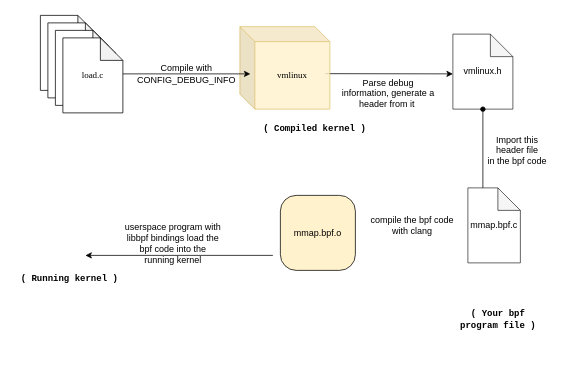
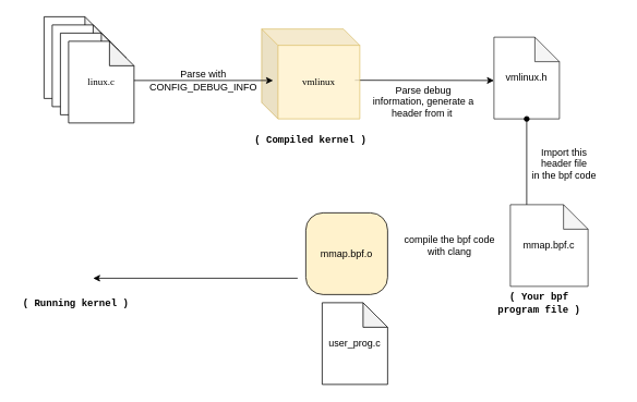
- <mxCell id="11" value="Compile with &lt;br&gt;CONFIG_DEBUG_INFO" style="text;html=1;strokeColor=none;fillColor=none;align=center;verticalAlign=middle;whiteSpace=wrap;rounded=0;" parent="9" vertex="1"><mxGeometry x="18.889" width="132.222" height="40" as="geometry" /></mxCell>
+ <mxCell id="11" value="Parse with &lt;br&gt;CONFIG_DEBUG_INFO" style="text;html=1;strokeColor=none;fillColor=none;align=center;verticalAlign=middle;whiteSpace=wrap;rounded=0;" parent="9" vertex="1"><mxGeometry x="18.889" width="132.222" height="40" as="geometry" /></mxCell>
- <mxCell id="7" value="&lt;font face=&quot;Garamond&quot;&gt;load.c&lt;/font&gt;" style="shape=note;whiteSpace=wrap;html=1;backgroundOutline=1;darkOpacity=0.05;" parent="1" vertex="1"><mxGeometry x="83" y="50" width="80" height="100" as="geometry" /></mxCell>
+ <mxCell id="7" value="&lt;font face=&quot;Garamond&quot;&gt;linux.c&lt;/font&gt;" style="shape=note;whiteSpace=wrap;html=1;backgroundOutline=1;darkOpacity=0.05;" parent="1" vertex="1"><mxGeometry x="83" y="50" width="80" height="100" as="geometry" /></mxCell>
- <mxCell id="8" value="&lt;font face=&quot;Courier New&quot;&gt;&lt;b&gt;( Compiled kernel )&lt;/b&gt;&lt;/font&gt;" style="text;html=1;strokeColor=none;fillColor=none;align=center;verticalAlign=middle;whiteSpace=wrap;rounded=0;" parent="1" vertex="1"><mxGeometry x="347" y="160" width="144" height="20" as="geometry" /></mxCell>
+ <mxCell id="8" value="&lt;font face=&quot;Courier New&quot;&gt;&lt;b&gt;( Compiled kernel )&lt;/b&gt;&lt;/font&gt;" style="text;html=1;strokeColor=none;fillColor=none;align=center;verticalAlign=middle;whiteSpace=wrap;rounded=0;" parent="1" vertex="1"><mxGeometry x="307" y="160" width="144" height="20" as="geometry" /></mxCell>
- <mxCell id="15" value="mmap.bpf.c" style="shape=note;whiteSpace=wrap;html=1;backgroundOutline=1;darkOpacity=0.05;opacity=80;" parent="1" vertex="1"><mxGeometry x="623" y="250" width="70" height="100" as="geometry" /></mxCell>
+ <mxCell id="15" value="mmap.bpf.c" style="shape=note;whiteSpace=wrap;html=1;backgroundOutline=1;darkOpacity=0.05;opacity=80;" parent="1" vertex="1"><mxGeometry x="623" y="250" width="95" height="100" as="geometry" /></mxCell>
- <mxCell id="20" value="userspace program with libbpf bindings load the bpf code into the running kernel" style="text;html=1;strokeColor=none;fillColor=none;align=center;verticalAlign=middle;whiteSpace=wrap;rounded=0;" parent="1" vertex="1"><mxGeometry x="163.999" y="304" width="132.222" height="40" as="geometry" /></mxCell>
+ <mxCell id="24" value="user_prog.c" style="shape=note;whiteSpace=wrap;html=1;backgroundOutline=1;darkOpacity=0.05;" vertex="1" parent="1"><mxGeometry x="393" y="370" width="80" height="100" as="geometry" /></mxCell>
- <mxCell id="16" value="&lt;font face=&quot;Courier New&quot;&gt;&lt;b&gt;( Your bpf &lt;br&gt;program file )&lt;/b&gt;&lt;/font&gt;" style="text;html=1;strokeColor=none;fillColor=none;align=center;verticalAlign=middle;whiteSpace=wrap;rounded=0;" parent="1" vertex="1"><mxGeometry x="585.5" y="415" width="155" height="20" as="geometry" /></mxCell>
+ <mxCell id="16" value="&lt;font face=&quot;Courier New&quot;&gt;&lt;b&gt;( Your bpf &lt;br&gt;program file )&lt;/b&gt;&lt;/font&gt;" style="text;html=1;strokeColor=none;fillColor=none;align=center;verticalAlign=middle;whiteSpace=wrap;rounded=0;" parent="1" vertex="1"><mxGeometry x="580.5" y="360" width="155" height="20" as="geometry" /></mxCell>
